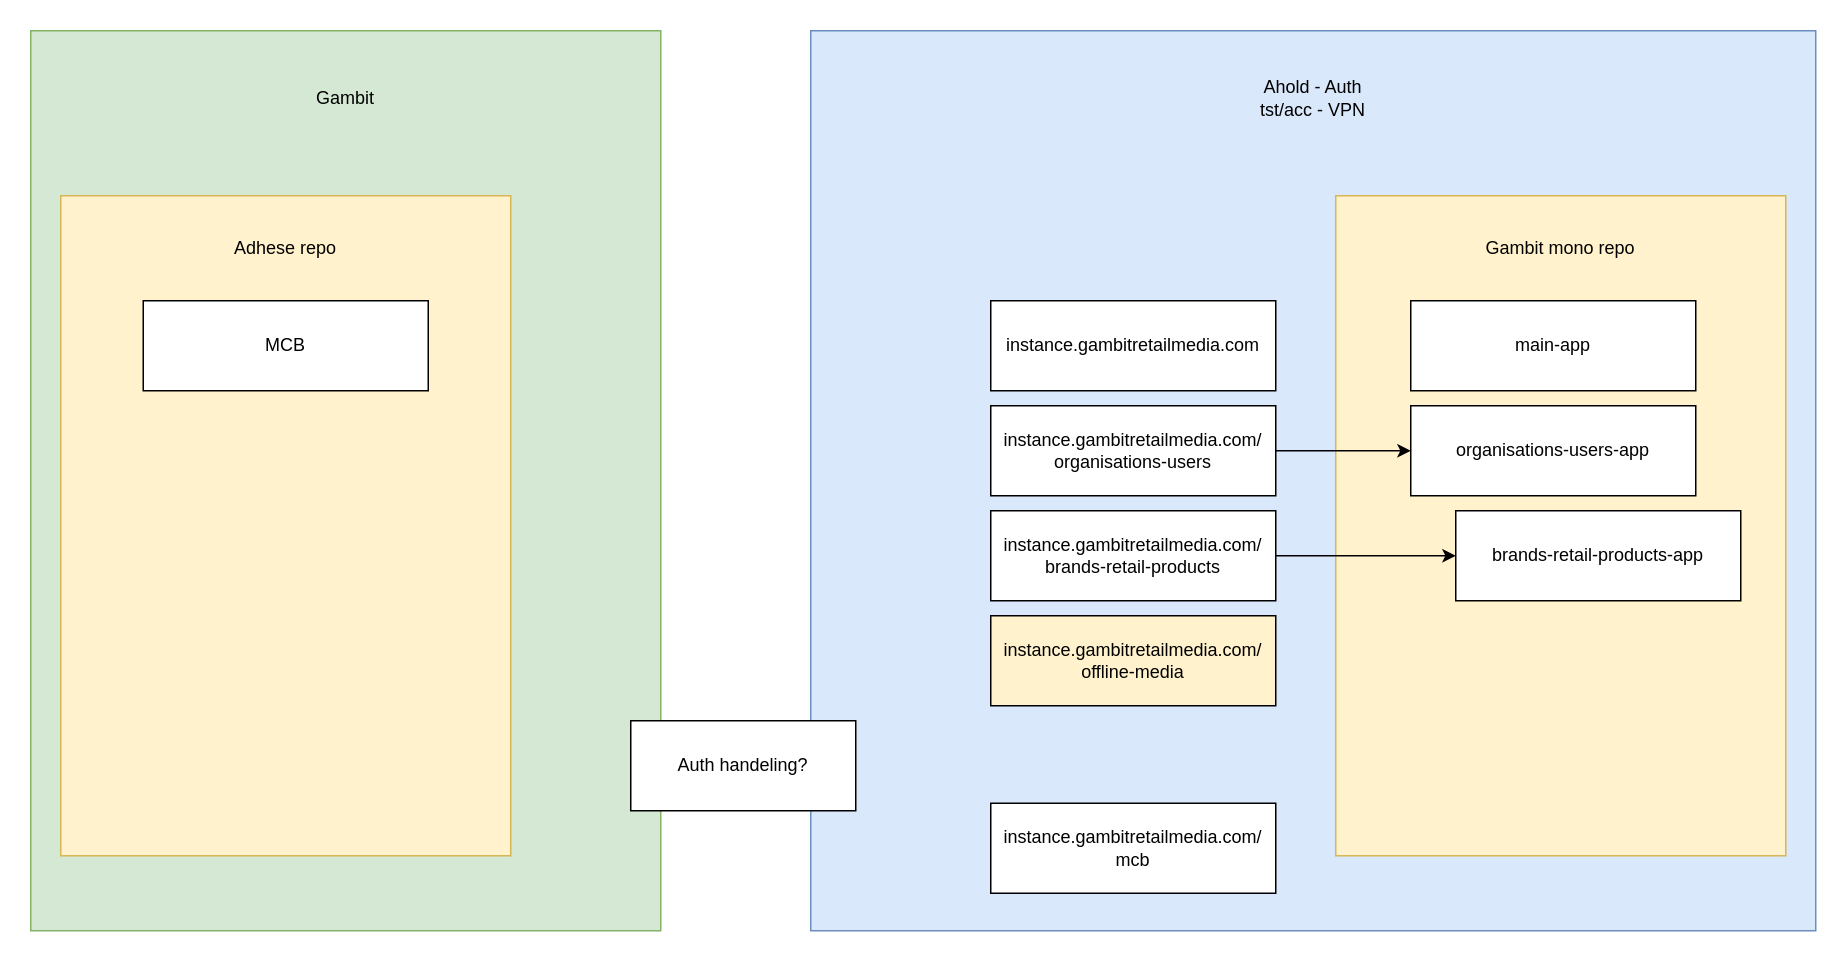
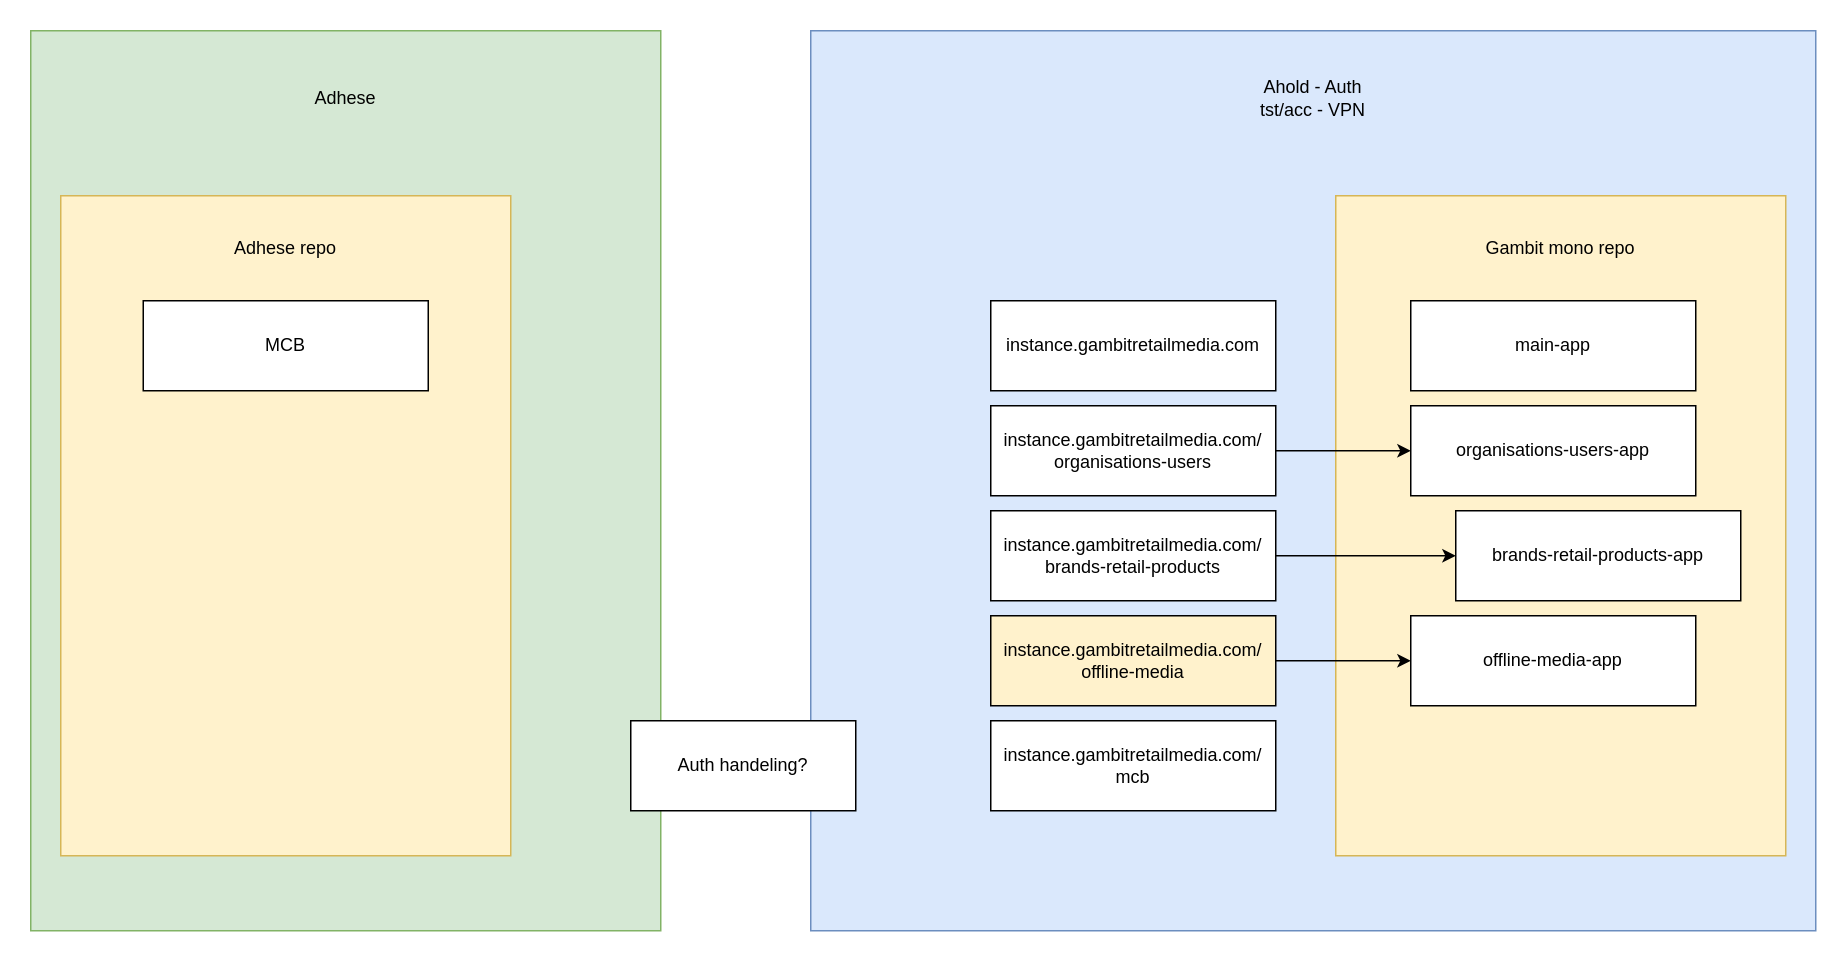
- <mxCell id="21" value="Gambit" style="text;html=1;align=center;verticalAlign=middle;whiteSpace=wrap;rounded=0;" vertex="1" parent="1"><mxGeometry x="200" y="50" width="60" height="30" as="geometry" /></mxCell>
+ <mxCell id="21" value="Adhese" style="text;html=1;align=center;verticalAlign=middle;whiteSpace=wrap;rounded=0;" vertex="1" parent="1"><mxGeometry x="200" y="50" width="60" height="30" as="geometry" /></mxCell>
+ <mxCell id="13" value="" style="edgeStyle=orthogonalEdgeStyle;rounded=0;orthogonalLoop=1;jettySize=auto;html=1;" edge="1" parent="1" source="14" target="15"><mxGeometry relative="1" as="geometry" /></mxCell>
+ <mxCell id="15" value="offline-media-app" style="rounded=0;whiteSpace=wrap;html=1;" vertex="1" parent="1"><mxGeometry x="940" y="410" width="190" height="60" as="geometry" /></mxCell>
- <mxCell id="17" value="instance.gambitretailmedia.com/&lt;br&gt;mcb" style="rounded=0;whiteSpace=wrap;html=1;" vertex="1" parent="1"><mxGeometry x="660" y="535" width="190" height="60" as="geometry" /></mxCell>
+ <mxCell id="17" value="instance.gambitretailmedia.com/&lt;br&gt;mcb" style="rounded=0;whiteSpace=wrap;html=1;" vertex="1" parent="1"><mxGeometry x="660" y="480" width="190" height="60" as="geometry" /></mxCell>
